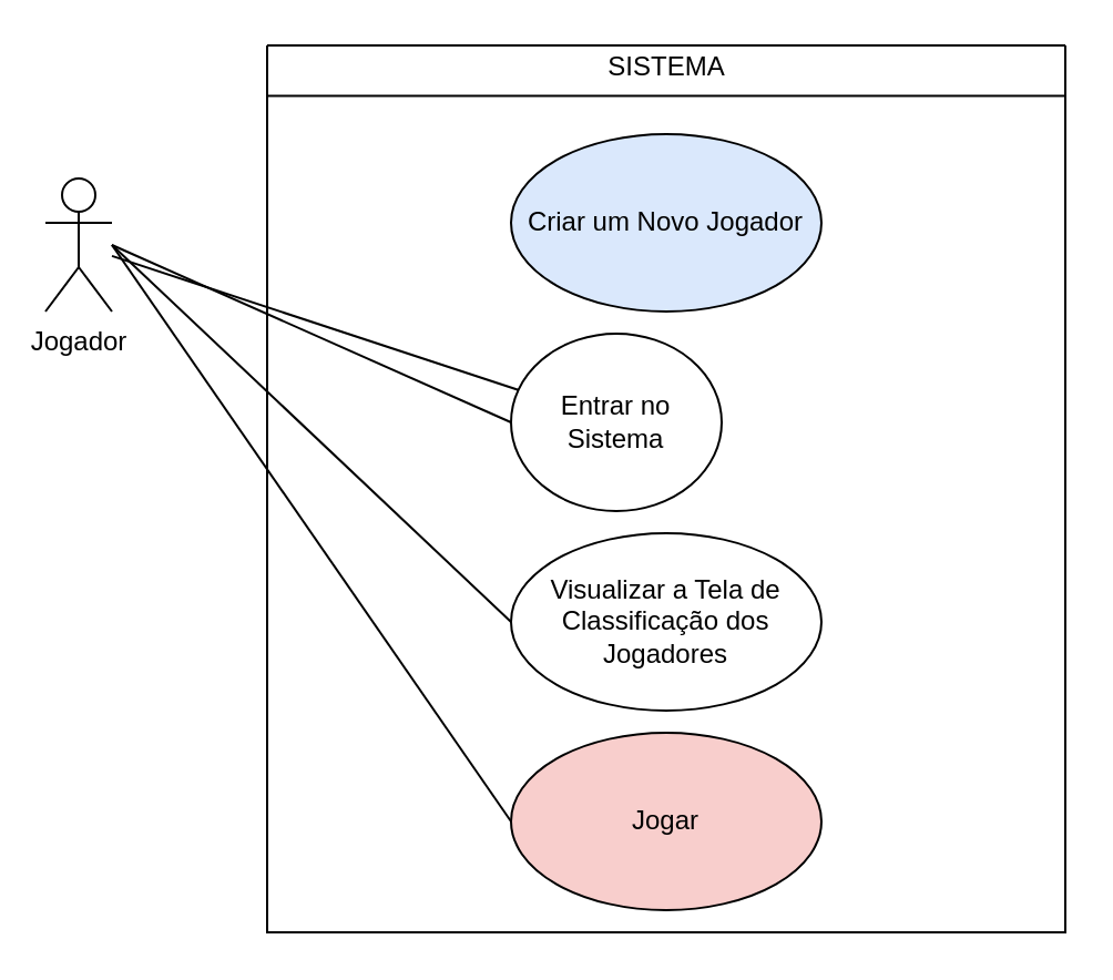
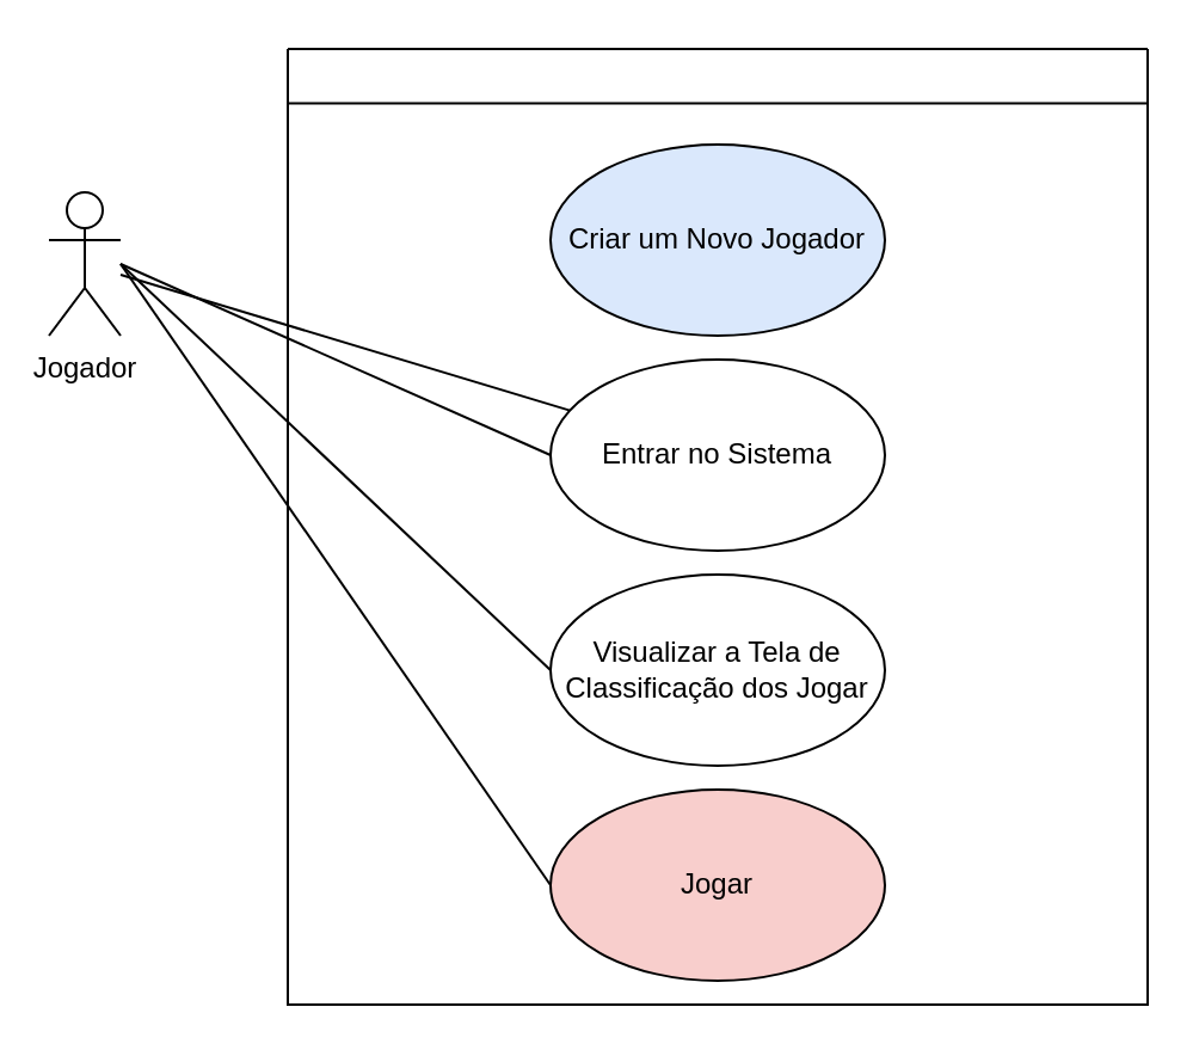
- <mxCell id="3" value="SISTEMA" style="text;html=1;align=center;verticalAlign=middle;resizable=0;points=[];autosize=1;strokeColor=none;fillColor=none;" parent="2" vertex="1"><mxGeometry x="145" width="70" height="20" as="geometry" /></mxCell>
- <mxCell id="5" value="Entrar no Sistema" style="ellipse;whiteSpace=wrap;html=1;" parent="2" vertex="1"><mxGeometry x="110" y="130" width="95" height="80" as="geometry" /></mxCell>
+ <mxCell id="5" value="Entrar no Sistema" style="ellipse;whiteSpace=wrap;html=1;" parent="2" vertex="1"><mxGeometry x="110" y="130" width="140" height="80" as="geometry" /></mxCell>
- <mxCell id="6" value="Visualizar a Tela de Classificação dos Jogadores" style="ellipse;whiteSpace=wrap;html=1;" parent="2" vertex="1"><mxGeometry x="110" y="220" width="140" height="80" as="geometry" /></mxCell>
+ <mxCell id="6" value="Visualizar a Tela de Classificação dos Jogar" style="ellipse;whiteSpace=wrap;html=1;" parent="2" vertex="1"><mxGeometry x="110" y="220" width="140" height="80" as="geometry" /></mxCell>
